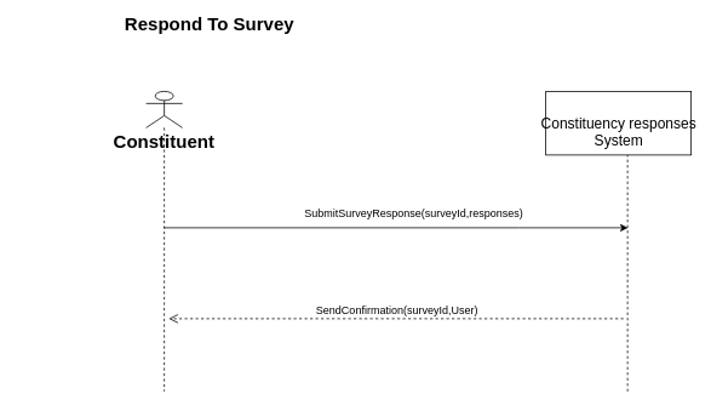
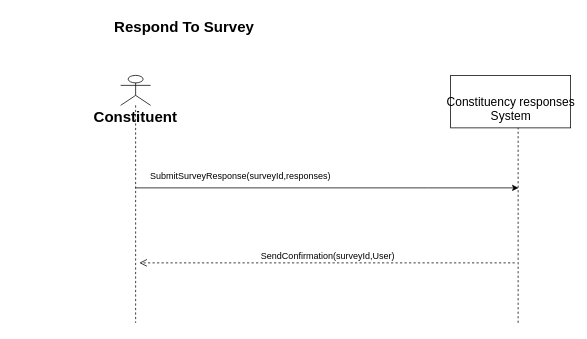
- <mxCell id="8" value="Respond To Survey" style="text;html=1;align=center;verticalAlign=middle;whiteSpace=wrap;rounded=0;fontStyle=1;fontSize=20;" vertex="1" parent="1"><mxGeometry x="5" y="10" width="450" height="30" as="geometry" /></mxCell>
+ <mxCell id="8" value="Respond To Survey" style="text;html=1;align=center;verticalAlign=middle;whiteSpace=wrap;rounded=0;fontStyle=1;fontSize=20;" vertex="1" parent="1"><mxGeometry y="20" width="450" height="30" as="geometry" x="20" /></mxCell>
- <mxCell id="6" value="SubmitSurveyResponse(surveyId,responses)" style="text;html=1;strokeColor=none;fillColor=none;align=center;verticalAlign=middle;whiteSpace=wrap;rounded=0;" vertex="1" parent="1"><mxGeometry x="350" y="220" width="210" height="30" as="geometry" /></mxCell>
+ <mxCell id="6" value="SubmitSurveyResponse(surveyId,responses)" style="text;html=1;strokeColor=none;fillColor=none;align=center;verticalAlign=middle;whiteSpace=wrap;rounded=0;" vertex="1" parent="1"><mxGeometry x="215" y="220" width="210" height="30" as="geometry" /></mxCell>
